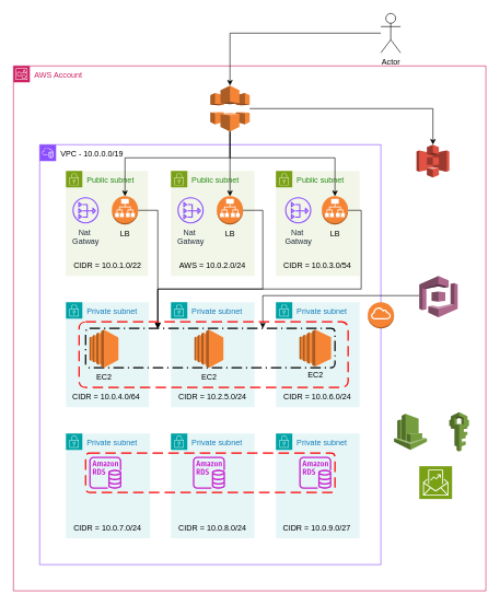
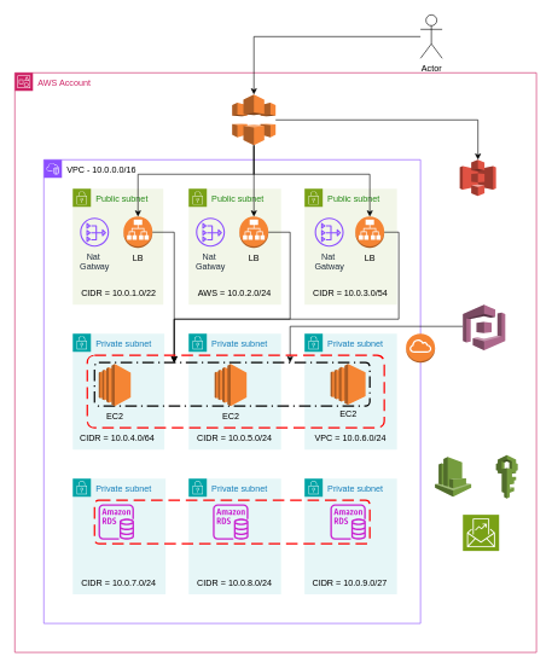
- <mxCell id="3" value="&lt;font color=&quot;#000000&quot;&gt;VPC - 10.0.0.0/19&lt;/font&gt;" style="points=[[0,0],[0.25,0],[0.5,0],[0.75,0],[1,0],[1,0.25],[1,0.5],[1,0.75],[1,1],[0.75,1],[0.5,1],[0.25,1],[0,1],[0,0.75],[0,0.5],[0,0.25]];outlineConnect=0;gradientColor=none;html=1;whiteSpace=wrap;fontSize=12;fontStyle=0;container=1;pointerEvents=0;collapsible=0;recursiveResize=0;shape=mxgraph.aws4.group;grIcon=mxgraph.aws4.group_vpc2;strokeColor=#8C4FFF;fillColor=none;verticalAlign=top;align=left;spacingLeft=30;fontColor=#AAB7B8;dashed=0;" parent="2" vertex="1"><mxGeometry x="40" y="120" width="520" height="640" as="geometry" /></mxCell>
+ <mxCell id="3" value="&lt;font color=&quot;#000000&quot;&gt;VPC - 10.0.0.0/16&lt;/font&gt;" style="points=[[0,0],[0.25,0],[0.5,0],[0.75,0],[1,0],[1,0.25],[1,0.5],[1,0.75],[1,1],[0.75,1],[0.5,1],[0.25,1],[0,1],[0,0.75],[0,0.5],[0,0.25]];outlineConnect=0;gradientColor=none;html=1;whiteSpace=wrap;fontSize=12;fontStyle=0;container=1;pointerEvents=0;collapsible=0;recursiveResize=0;shape=mxgraph.aws4.group;grIcon=mxgraph.aws4.group_vpc2;strokeColor=#8C4FFF;fillColor=none;verticalAlign=top;align=left;spacingLeft=30;fontColor=#AAB7B8;dashed=0;" parent="2" vertex="1"><mxGeometry x="40" y="120" width="520" height="640" as="geometry" /></mxCell>
- <mxCell id="17" value="CIDR = 10.2.5.0/24" style="text;html=1;align=center;verticalAlign=middle;resizable=0;points=[];autosize=1;strokeColor=none;fillColor=none;" vertex="1" parent="16"><mxGeometry x="-2.5" y="130" width="130" height="30" as="geometry" /></mxCell>
+ <mxCell id="17" value="CIDR = 10.0.5.0/24" style="text;html=1;align=center;verticalAlign=middle;resizable=0;points=[];autosize=1;strokeColor=none;fillColor=none;" vertex="1" parent="16"><mxGeometry x="-2.5" y="130" width="130" height="30" as="geometry" /></mxCell>
- <mxCell id="15" value="CIDR = 10.0.6.0/24" style="text;html=1;align=center;verticalAlign=middle;resizable=0;points=[];autosize=1;strokeColor=none;fillColor=none;" vertex="1" parent="14"><mxGeometry x="-2.5" y="130" width="130" height="30" as="geometry" /></mxCell>
+ <mxCell id="15" value="VPC = 10.0.6.0/24" style="text;html=1;align=center;verticalAlign=middle;resizable=0;points=[];autosize=1;strokeColor=none;fillColor=none;" vertex="1" parent="14"><mxGeometry x="-2.5" y="130" width="130" height="30" as="geometry" /></mxCell>
